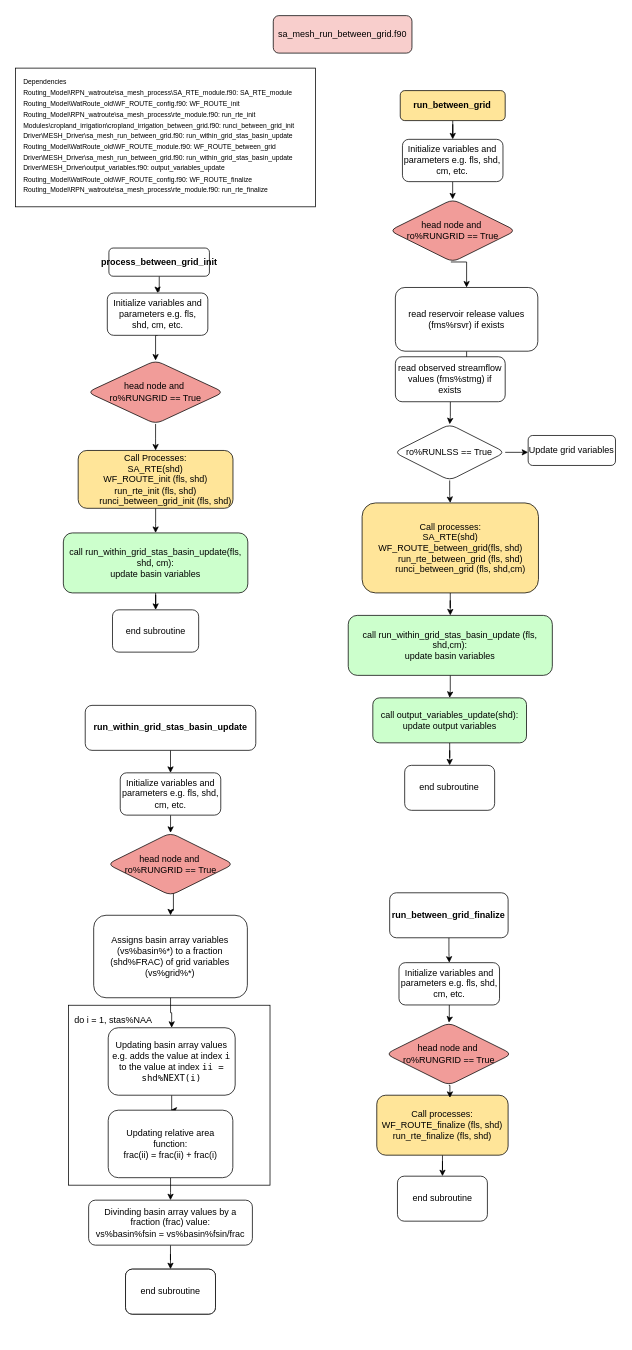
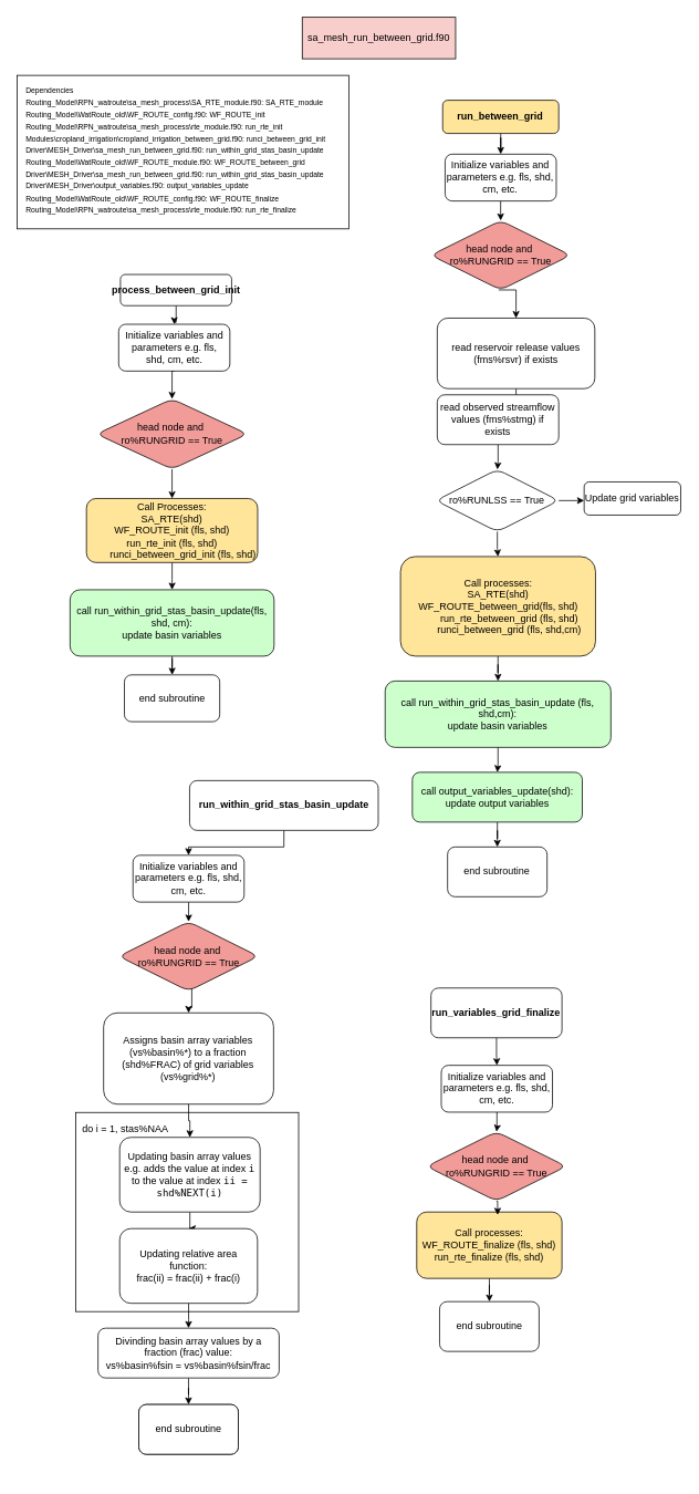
- <mxCell id="2" value="sa_mesh_run_between_grid.f90" style="whiteSpace=wrap;html=1;fillColor=#F8CECC;rounded=1;" parent="1" vertex="1"><mxGeometry x="364" width="185" height="50" as="geometry" y="20" /></mxCell>
+ <mxCell id="2" value="sa_mesh_run_between_grid.f90" style="rounded=0;whiteSpace=wrap;html=1;fillColor=#F8CECC;" parent="1" vertex="1"><mxGeometry x="364" width="185" height="50" as="geometry" y="20" /></mxCell>
- <mxCell id="51" value="&lt;b&gt;run_within_grid_stas_basin_update&lt;/b&gt;" style="rounded=1;whiteSpace=wrap;html=1;" parent="1" vertex="1"><mxGeometry x="113.19" y="940" width="227.5" height="60" as="geometry" /></mxCell>
+ <mxCell id="51" value="&lt;b&gt;run_within_grid_stas_basin_update&lt;/b&gt;" style="rounded=1;whiteSpace=wrap;html=1;" parent="1" vertex="1"><mxGeometry x="228.19" y="940" width="227.5" height="60" as="geometry" /></mxCell>
- <mxCell id="6" value="&lt;b&gt;run_between_grid_finalize&lt;/b&gt;" style="rounded=1;whiteSpace=wrap;html=1;" parent="4" vertex="1"><mxGeometry x="5.25" width="158" height="60" as="geometry" /></mxCell>
+ <mxCell id="6" value="&lt;b&gt;run_variables_grid_finalize&lt;/b&gt;" style="rounded=1;whiteSpace=wrap;html=1;" parent="4" vertex="1"><mxGeometry x="5.25" width="158" height="60" as="geometry" /></mxCell>
